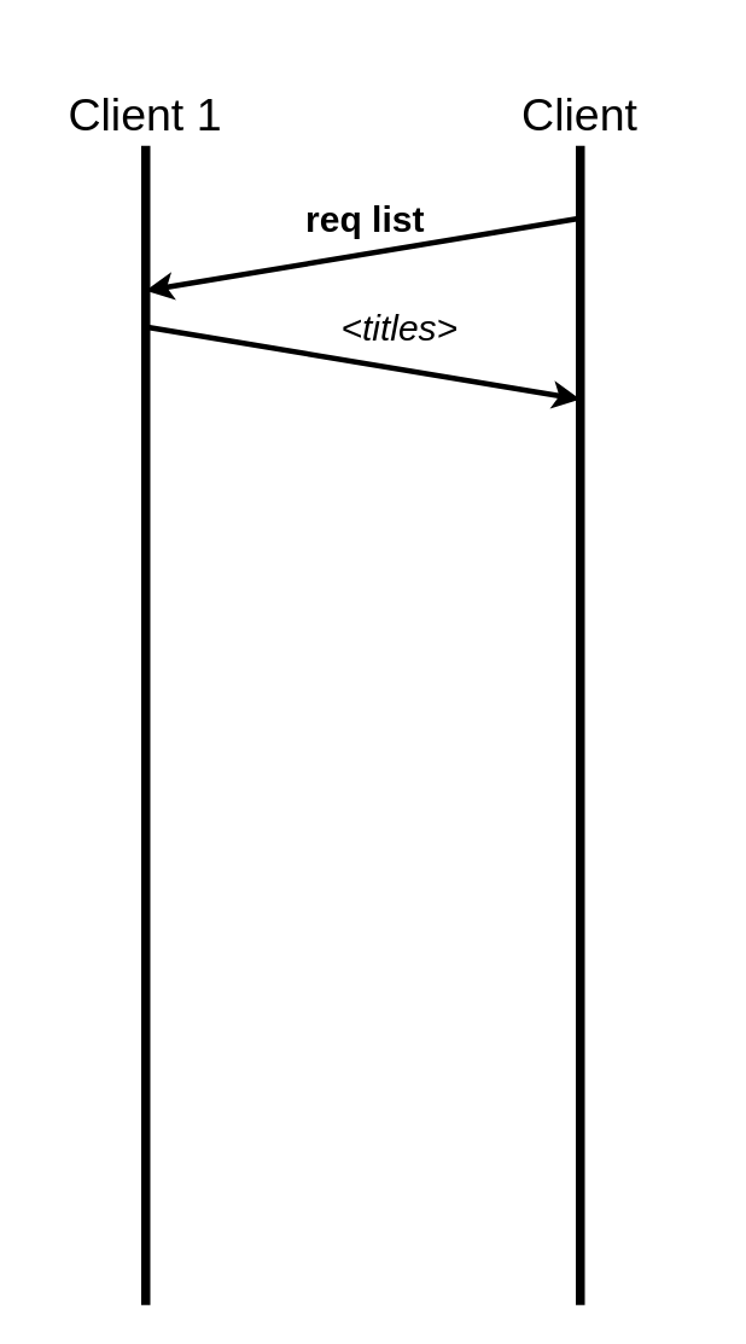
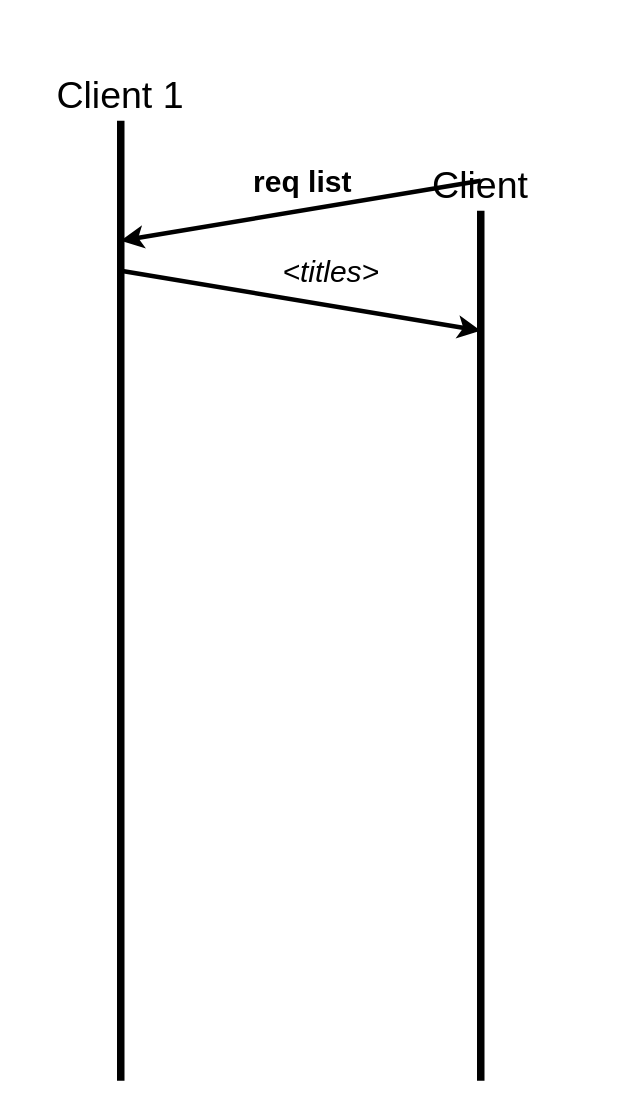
- <mxCell id="4" value="Client" style="text;html=1;strokeColor=none;fillColor=none;align=center;verticalAlign=bottom;whiteSpace=wrap;rounded=0;fontSize=25;" vertex="1" parent="1"><mxGeometry x="250" y="20" width="140" height="60" as="geometry" /></mxCell>
+ <mxCell id="4" value="Client" style="text;html=1;strokeColor=none;fillColor=none;align=center;verticalAlign=bottom;whiteSpace=wrap;rounded=0;fontSize=25;" vertex="1" parent="1"><mxGeometry x="250" y="80" width="140" height="60" as="geometry" /></mxCell>
